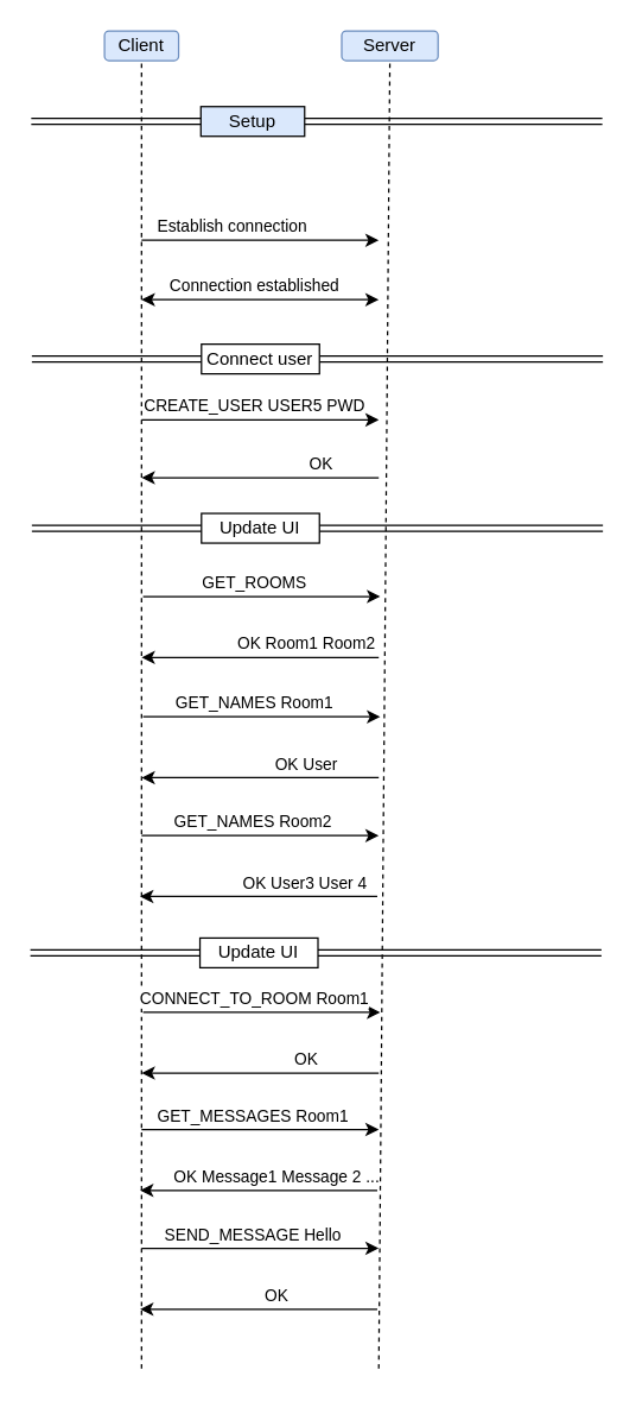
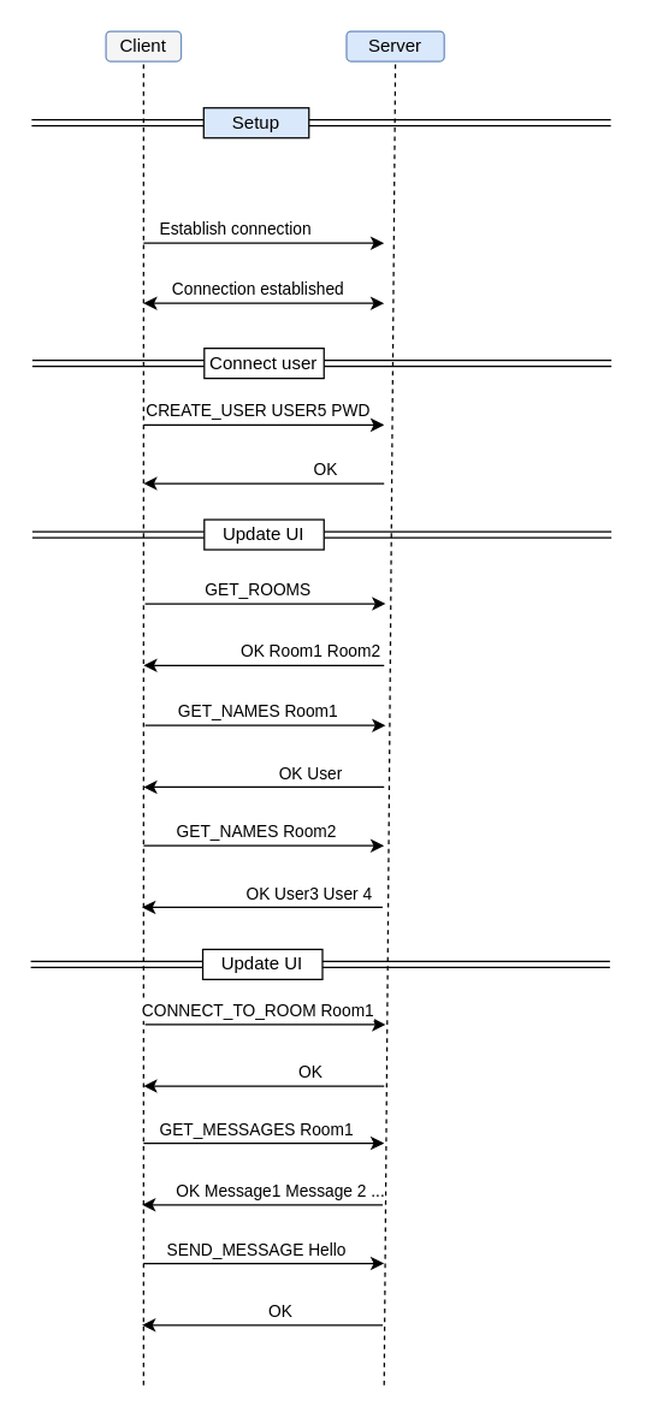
- <mxCell id="3" value="Client" style="rounded=1;whiteSpace=wrap;html=1;fillColor=#dae8fc;strokeColor=#6c8ebf;" vertex="1" parent="1"><mxGeometry x="70" y="20" width="50" height="20" as="geometry" /></mxCell>
+ <mxCell id="3" value="Client" style="rounded=1;whiteSpace=wrap;html=1;fillColor=#f5f5f5;strokeColor=#6c8ebf;" vertex="1" parent="1"><mxGeometry x="70" y="20" width="50" height="20" as="geometry" /></mxCell>
